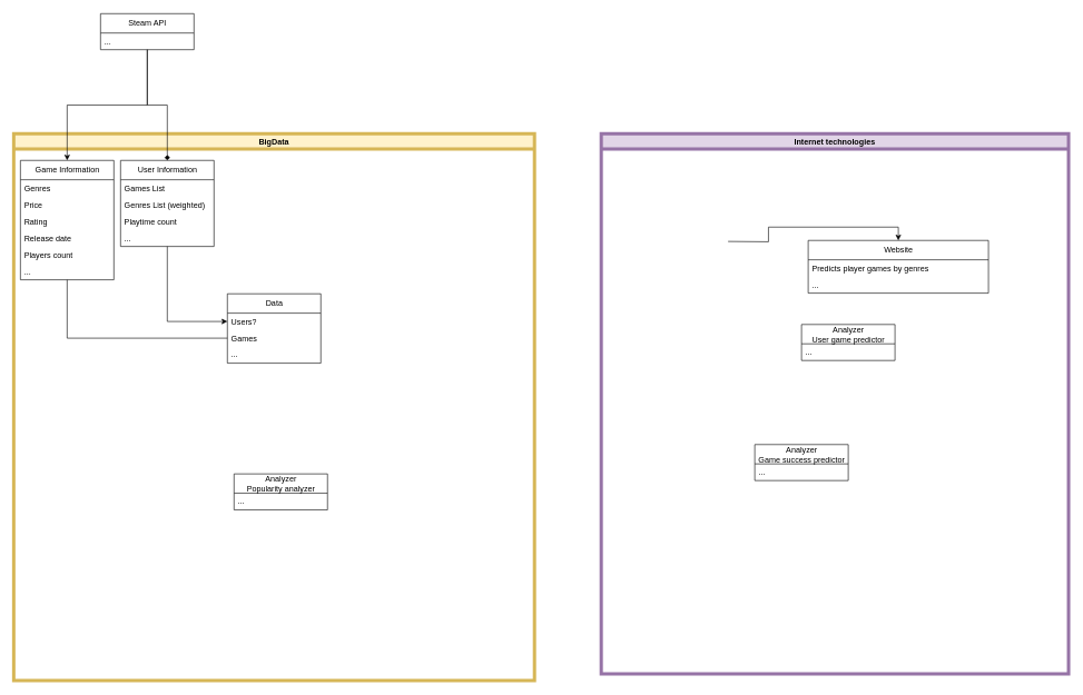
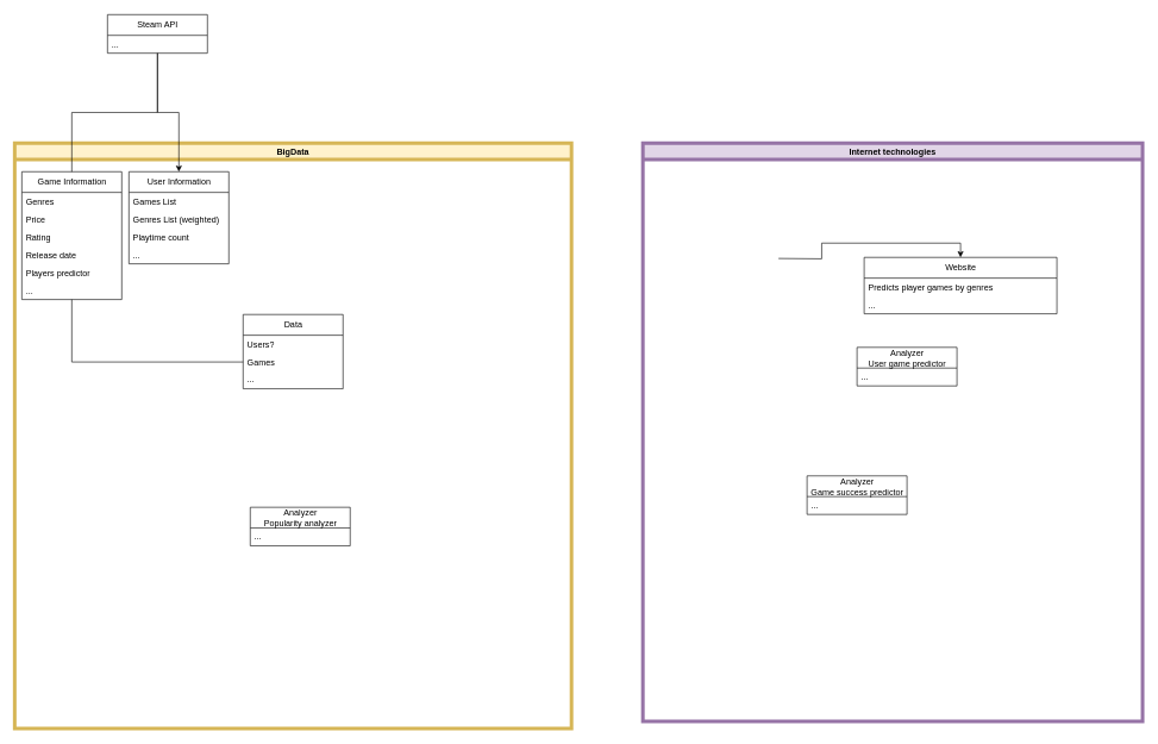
- <mxCell id="23" style="edgeStyle=orthogonalEdgeStyle;rounded=0;orthogonalLoop=1;jettySize=auto;html=1;" parent="1" source="25" target="3" edge="1"><mxGeometry relative="1" as="geometry" /></mxCell>
+ <mxCell id="23" style="edgeStyle=orthogonalEdgeStyle;rounded=0;orthogonalLoop=1;jettySize=auto;html=1;endArrow=none;" parent="1" source="25" target="3" edge="1"><mxGeometry relative="1" as="geometry" /></mxCell>
- <mxCell id="24" style="edgeStyle=orthogonalEdgeStyle;rounded=0;orthogonalLoop=1;jettySize=auto;html=1;entryX=0.5;entryY=0;entryDx=0;entryDy=0;endArrow=diamond;" parent="1" source="25" target="10" edge="1"><mxGeometry relative="1" as="geometry" /></mxCell>
+ <mxCell id="24" style="edgeStyle=orthogonalEdgeStyle;rounded=0;orthogonalLoop=1;jettySize=auto;html=1;entryX=0.5;entryY=0;entryDx=0;entryDy=0;" parent="1" source="25" target="10" edge="1"><mxGeometry relative="1" as="geometry" /></mxCell>
- <mxCell id="8" value="Players count" style="text;html=1;strokeColor=none;fillColor=none;align=left;verticalAlign=middle;spacingLeft=4;spacingRight=4;overflow=hidden;rotatable=0;points=[[0,0.5],[1,0.5]];portConstraint=eastwest;" parent="3" vertex="1"><mxGeometry y="129" width="140" height="25" as="geometry" /></mxCell>
+ <mxCell id="8" value="Players predictor" style="text;html=1;strokeColor=none;fillColor=none;align=left;verticalAlign=middle;spacingLeft=4;spacingRight=4;overflow=hidden;rotatable=0;points=[[0,0.5],[1,0.5]];portConstraint=eastwest;" parent="3" vertex="1"><mxGeometry y="129" width="140" height="25" as="geometry" /></mxCell>
- <mxCell id="21" style="edgeStyle=orthogonalEdgeStyle;rounded=0;orthogonalLoop=1;jettySize=auto;html=1;entryX=0;entryY=0.5;entryDx=0;entryDy=0;" parent="2" source="10" target="18" edge="1"><mxGeometry relative="1" as="geometry" /></mxCell>
